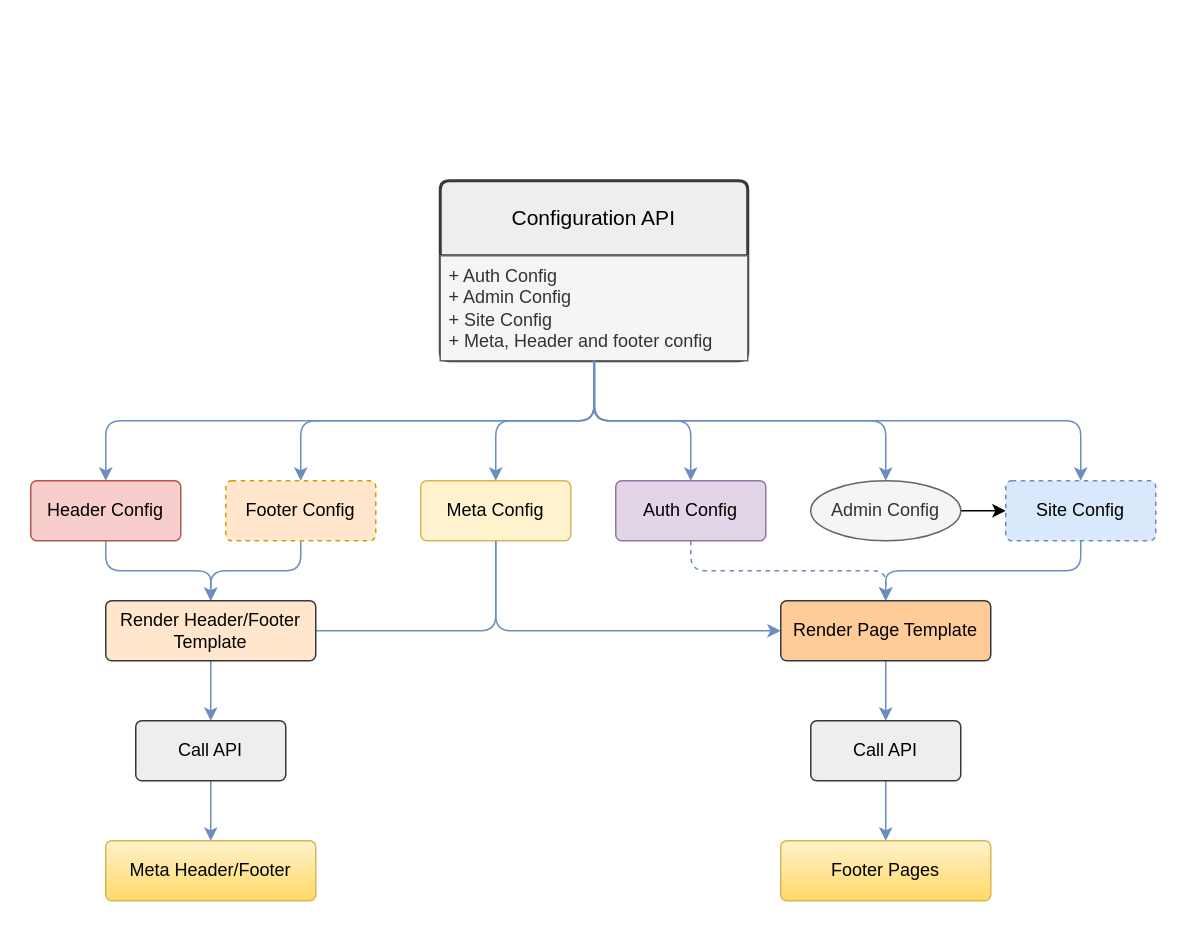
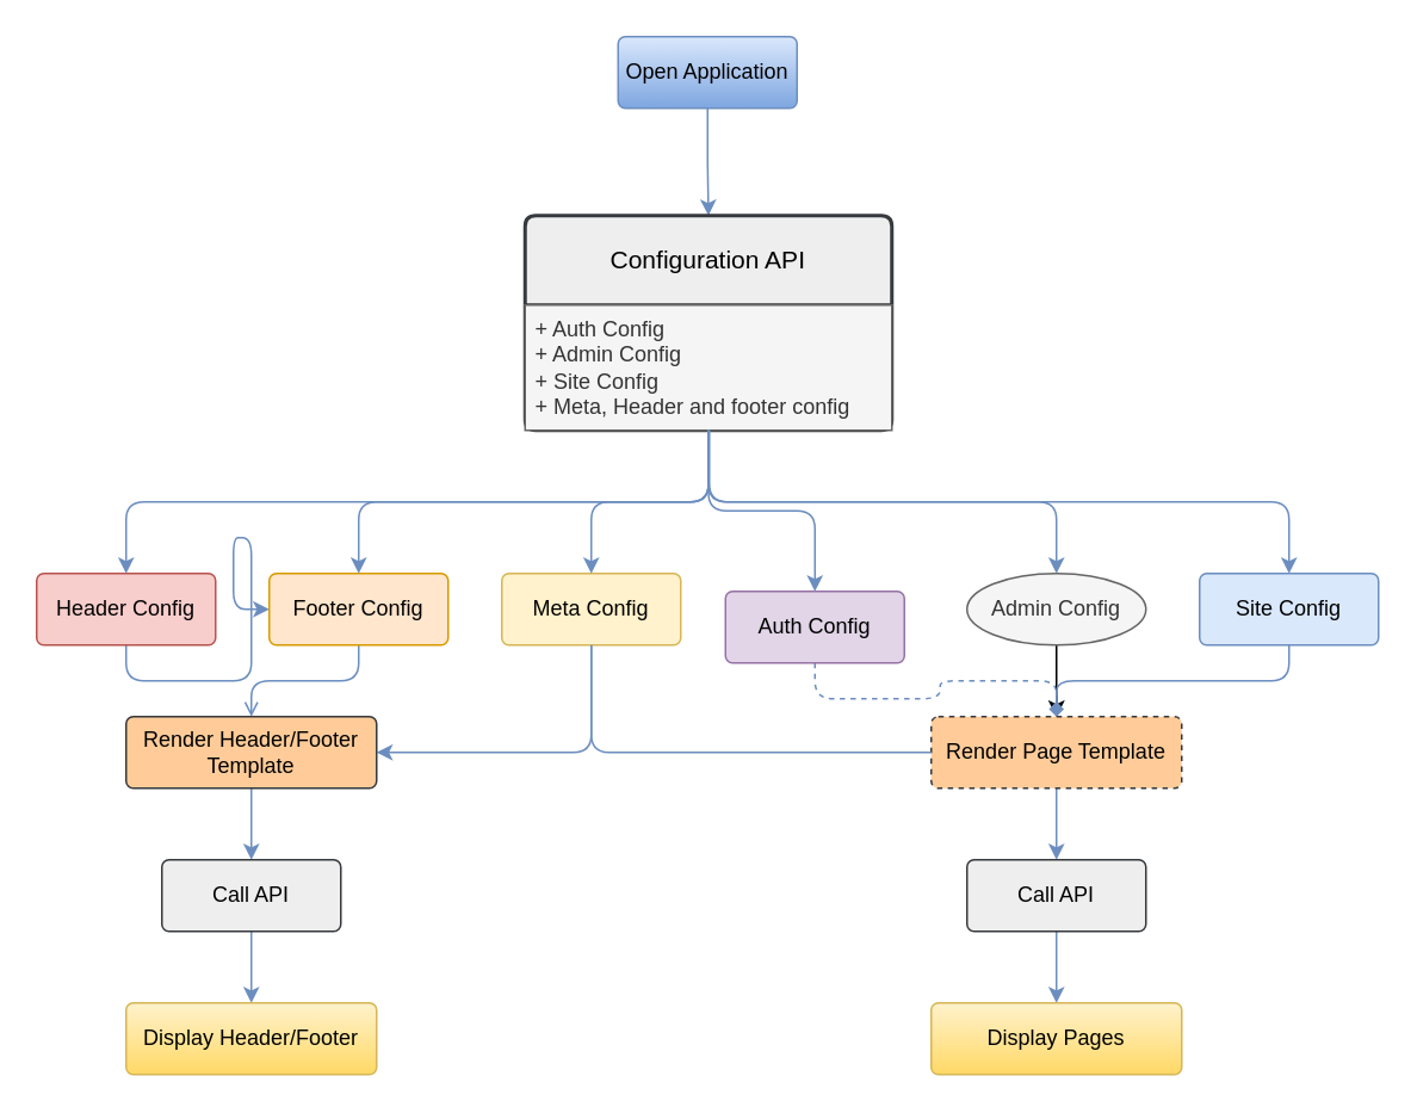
+ <mxCell id="3" value="Open Application" style="rounded=1;arcSize=10;whiteSpace=wrap;html=1;align=center;fillColor=#dae8fc;gradientColor=#7ea6e0;strokeColor=#6c8ebf;" vertex="1" parent="1"><mxGeometry x="345" y="20" width="100" height="40" as="geometry" /></mxCell>
+ <mxCell id="2" style="edgeStyle=orthogonalEdgeStyle;rounded=0;orthogonalLoop=1;jettySize=auto;html=1;entryX=0.5;entryY=0;entryDx=0;entryDy=0;fillColor=#dae8fc;strokeColor=#6c8ebf;" edge="1" parent="1" source="3" target="4"><mxGeometry relative="1" as="geometry" /></mxCell>
- <mxCell id="9" value="Footer&amp;nbsp;&lt;span style=&quot;background-color: initial;&quot;&gt;Config&lt;/span&gt;" style="rounded=1;arcSize=10;whiteSpace=wrap;html=1;align=center;fillColor=#ffe6cc;strokeColor=#d79b00;dashed=1;" vertex="1" parent="1"><mxGeometry x="150" y="320" width="100" height="40" as="geometry" /></mxCell>
+ <mxCell id="9" value="Footer&amp;nbsp;&lt;span style=&quot;background-color: initial;&quot;&gt;Config&lt;/span&gt;" style="rounded=1;arcSize=10;whiteSpace=wrap;html=1;align=center;fillColor=#ffe6cc;strokeColor=#d79b00;" vertex="1" parent="1"><mxGeometry x="150" y="320" width="100" height="40" as="geometry" /></mxCell>
- <mxCell id="11" value="Auth Config" style="rounded=1;arcSize=10;whiteSpace=wrap;html=1;align=center;fillColor=#e1d5e7;strokeColor=#9673a6;" vertex="1" parent="1"><mxGeometry x="410" y="320" width="100" height="40" as="geometry" /></mxCell>
+ <mxCell id="11" value="Auth Config" style="rounded=1;arcSize=10;whiteSpace=wrap;html=1;align=center;fillColor=#e1d5e7;strokeColor=#9673a6;" vertex="1" parent="1"><mxGeometry x="405" y="330" width="100" height="40" as="geometry" /></mxCell>
- <mxCell id="12" value="" style="edgeStyle=orthogonalEdgeStyle;rounded=0;orthogonalLoop=1;jettySize=auto;html=1;" edge="1" parent="1" source="13" target="17"><mxGeometry relative="1" as="geometry" /></mxCell>
+ <mxCell id="12" value="" style="edgeStyle=orthogonalEdgeStyle;rounded=0;orthogonalLoop=1;jettySize=auto;html=1;" edge="1" parent="1" source="13" target="27"><mxGeometry relative="1" as="geometry" /></mxCell>
- <mxCell id="17" value="Site Config" style="rounded=1;arcSize=10;whiteSpace=wrap;html=1;align=center;fillColor=#dae8fc;strokeColor=#6c8ebf;dashed=1;" vertex="1" parent="1"><mxGeometry x="670" y="320" width="100" height="40" as="geometry" /></mxCell>
+ <mxCell id="17" value="Site Config" style="rounded=1;arcSize=10;whiteSpace=wrap;html=1;align=center;fillColor=#dae8fc;strokeColor=#6c8ebf;" vertex="1" parent="1"><mxGeometry x="670" y="320" width="100" height="40" as="geometry" /></mxCell>
- <mxCell id="14" style="edgeStyle=orthogonalEdgeStyle;rounded=1;orthogonalLoop=1;jettySize=auto;html=1;exitX=0.5;exitY=1;exitDx=0;exitDy=0;curved=0;fillColor=#dae8fc;strokeColor=#6c8ebf;" edge="1" parent="1" source="15" target="25"><mxGeometry relative="1" as="geometry" /></mxCell>
+ <mxCell id="14" style="edgeStyle=orthogonalEdgeStyle;rounded=1;orthogonalLoop=1;jettySize=auto;html=1;exitX=0.5;exitY=1;exitDx=0;exitDy=0;curved=0;fillColor=#dae8fc;strokeColor=#6c8ebf;" edge="1" parent="1" source="15" target="9"><mxGeometry relative="1" as="geometry" /></mxCell>
- <mxCell id="16" style="edgeStyle=orthogonalEdgeStyle;rounded=1;orthogonalLoop=1;jettySize=auto;html=1;exitX=0.5;exitY=1;exitDx=0;exitDy=0;curved=0;fillColor=#dae8fc;strokeColor=#6c8ebf;" edge="1" parent="1" source="17" target="27"><mxGeometry relative="1" as="geometry" /></mxCell>
+ <mxCell id="16" style="edgeStyle=orthogonalEdgeStyle;rounded=1;orthogonalLoop=1;jettySize=auto;html=1;exitX=0.5;exitY=1;exitDx=0;exitDy=0;curved=0;fillColor=#dae8fc;strokeColor=#6c8ebf;endArrow=diamond;" edge="1" parent="1" source="17" target="27"><mxGeometry relative="1" as="geometry" /></mxCell>
- <mxCell id="25" value="Render Header/Footer Template" style="rounded=1;arcSize=10;whiteSpace=wrap;html=1;align=center;fillColor=#ffe6cc;strokeColor=#36393d;" vertex="1" parent="1"><mxGeometry x="70" y="400" width="140" height="40" as="geometry" /></mxCell>
+ <mxCell id="25" value="Render Header/Footer Template" style="rounded=1;arcSize=10;whiteSpace=wrap;html=1;align=center;fillColor=#ffcc99;strokeColor=#36393d;" vertex="1" parent="1"><mxGeometry x="70" y="400" width="140" height="40" as="geometry" /></mxCell>
- <mxCell id="6" style="edgeStyle=orthogonalEdgeStyle;rounded=1;orthogonalLoop=1;jettySize=auto;html=1;entryX=1;entryY=0.5;entryDx=0;entryDy=0;exitX=0.5;exitY=1;exitDx=0;exitDy=0;curved=0;fillColor=#dae8fc;strokeColor=#6c8ebf;endArrow=none;" edge="1" parent="1" source="7" target="25"><mxGeometry relative="1" as="geometry" /></mxCell>
+ <mxCell id="6" style="edgeStyle=orthogonalEdgeStyle;rounded=1;orthogonalLoop=1;jettySize=auto;html=1;entryX=1;entryY=0.5;entryDx=0;entryDy=0;exitX=0.5;exitY=1;exitDx=0;exitDy=0;curved=0;fillColor=#dae8fc;strokeColor=#6c8ebf;" edge="1" parent="1" source="7" target="25"><mxGeometry relative="1" as="geometry" /></mxCell>
- <mxCell id="28" style="edgeStyle=orthogonalEdgeStyle;rounded=1;orthogonalLoop=1;jettySize=auto;html=1;exitX=0.5;exitY=1;exitDx=0;exitDy=0;curved=0;fillColor=#dae8fc;strokeColor=#6c8ebf;" edge="1" parent="1" source="7" target="27"><mxGeometry relative="1" as="geometry"><Array as="points"><mxPoint x="330" y="420" /></Array></mxGeometry></mxCell>
+ <mxCell id="28" style="edgeStyle=orthogonalEdgeStyle;rounded=1;orthogonalLoop=1;jettySize=auto;html=1;exitX=0.5;exitY=1;exitDx=0;exitDy=0;curved=0;fillColor=#dae8fc;strokeColor=#6c8ebf;endArrow=none;" edge="1" parent="1" source="7" target="27"><mxGeometry relative="1" as="geometry"><Array as="points"><mxPoint x="330" y="420" /></Array></mxGeometry></mxCell>
- <mxCell id="27" value="Render Page Template" style="rounded=1;arcSize=10;whiteSpace=wrap;html=1;align=center;fillColor=#ffcc99;strokeColor=#36393d;" vertex="1" parent="1"><mxGeometry x="520" y="400" width="140" height="40" as="geometry" /></mxCell>
+ <mxCell id="27" value="Render Page Template" style="rounded=1;arcSize=10;whiteSpace=wrap;html=1;align=center;fillColor=#ffcc99;strokeColor=#36393d;dashed=1;" vertex="1" parent="1"><mxGeometry x="520" y="400" width="140" height="40" as="geometry" /></mxCell>
- <mxCell id="31" value="Meta Header/Footer" style="rounded=1;arcSize=10;whiteSpace=wrap;html=1;align=center;fillColor=#fff2cc;gradientColor=#ffd966;strokeColor=#d6b656;" vertex="1" parent="1"><mxGeometry x="70" y="560" width="140" height="40" as="geometry" /></mxCell>
+ <mxCell id="31" value="Display Header/Footer" style="rounded=1;arcSize=10;whiteSpace=wrap;html=1;align=center;fillColor=#fff2cc;gradientColor=#ffd966;strokeColor=#d6b656;" vertex="1" parent="1"><mxGeometry x="70" y="560" width="140" height="40" as="geometry" /></mxCell>
- <mxCell id="34" value="Footer Pages" style="rounded=1;arcSize=10;whiteSpace=wrap;html=1;align=center;fillColor=#fff2cc;gradientColor=#ffd966;strokeColor=#d6b656;" vertex="1" parent="1"><mxGeometry x="520" y="560" width="140" height="40" as="geometry" /></mxCell>
+ <mxCell id="34" value="Display Pages" style="rounded=1;arcSize=10;whiteSpace=wrap;html=1;align=center;fillColor=#fff2cc;gradientColor=#ffd966;strokeColor=#d6b656;" vertex="1" parent="1"><mxGeometry x="520" y="560" width="140" height="40" as="geometry" /></mxCell>
